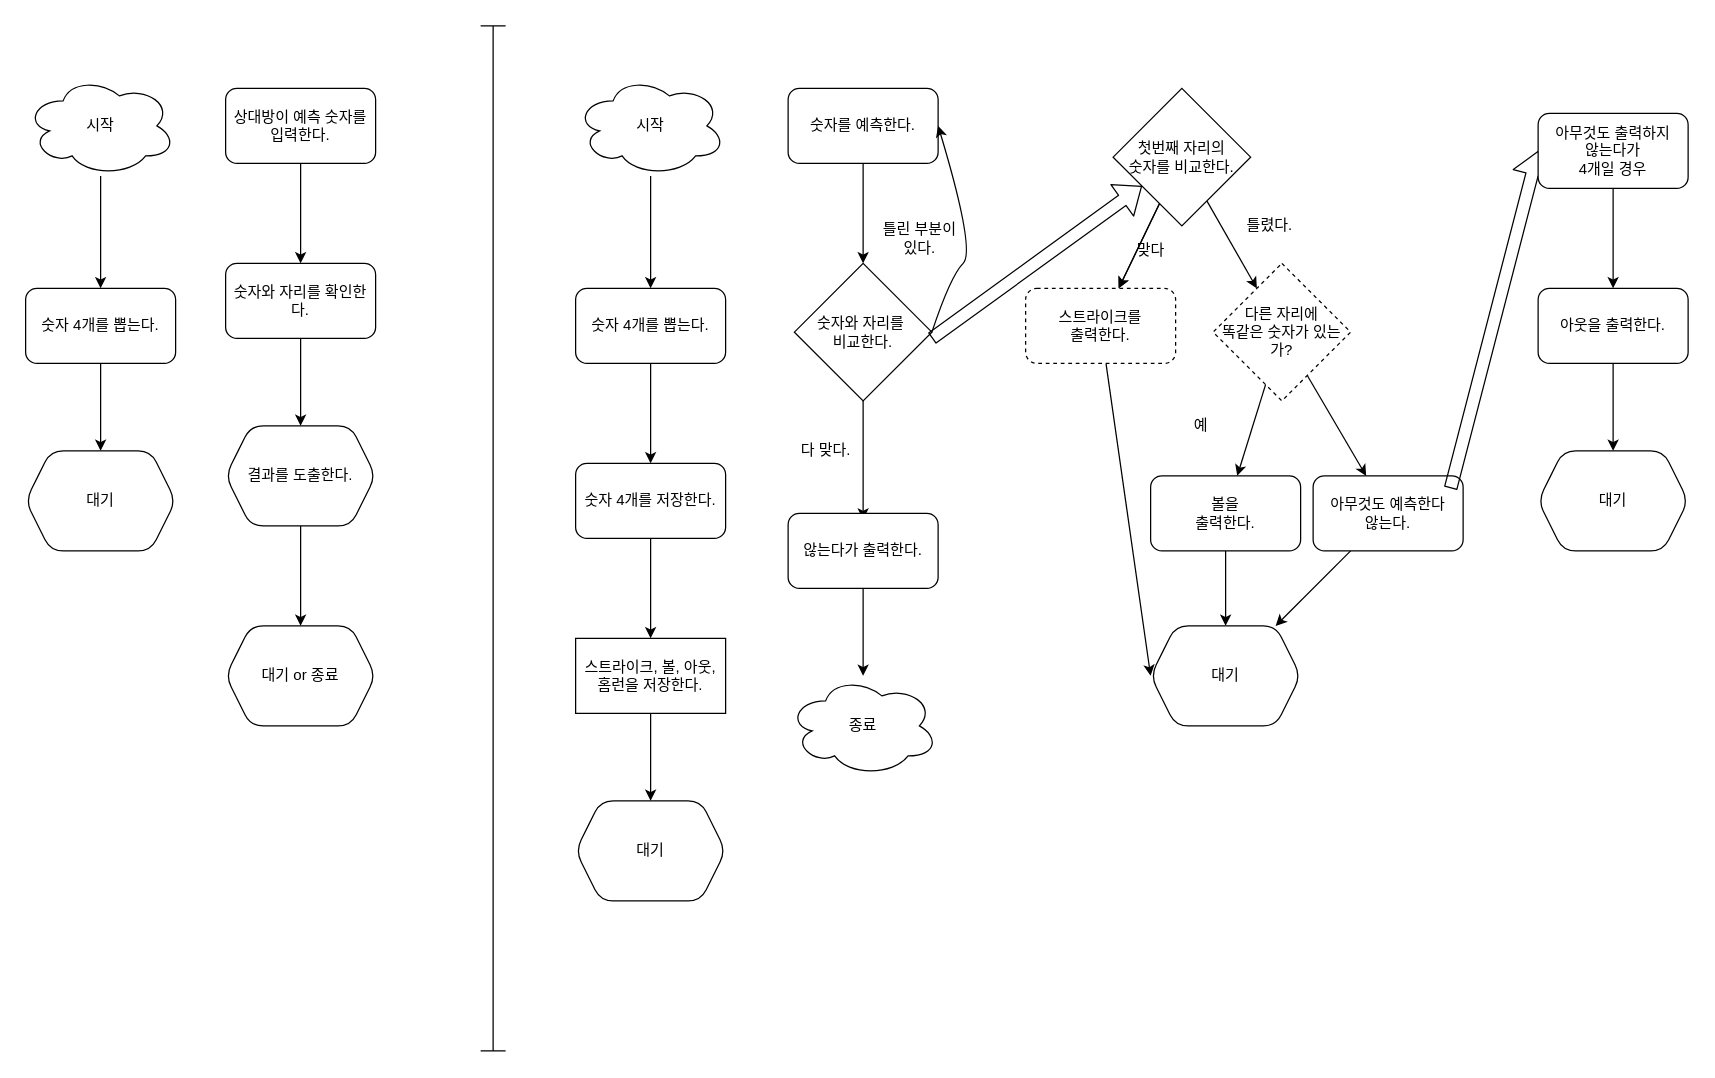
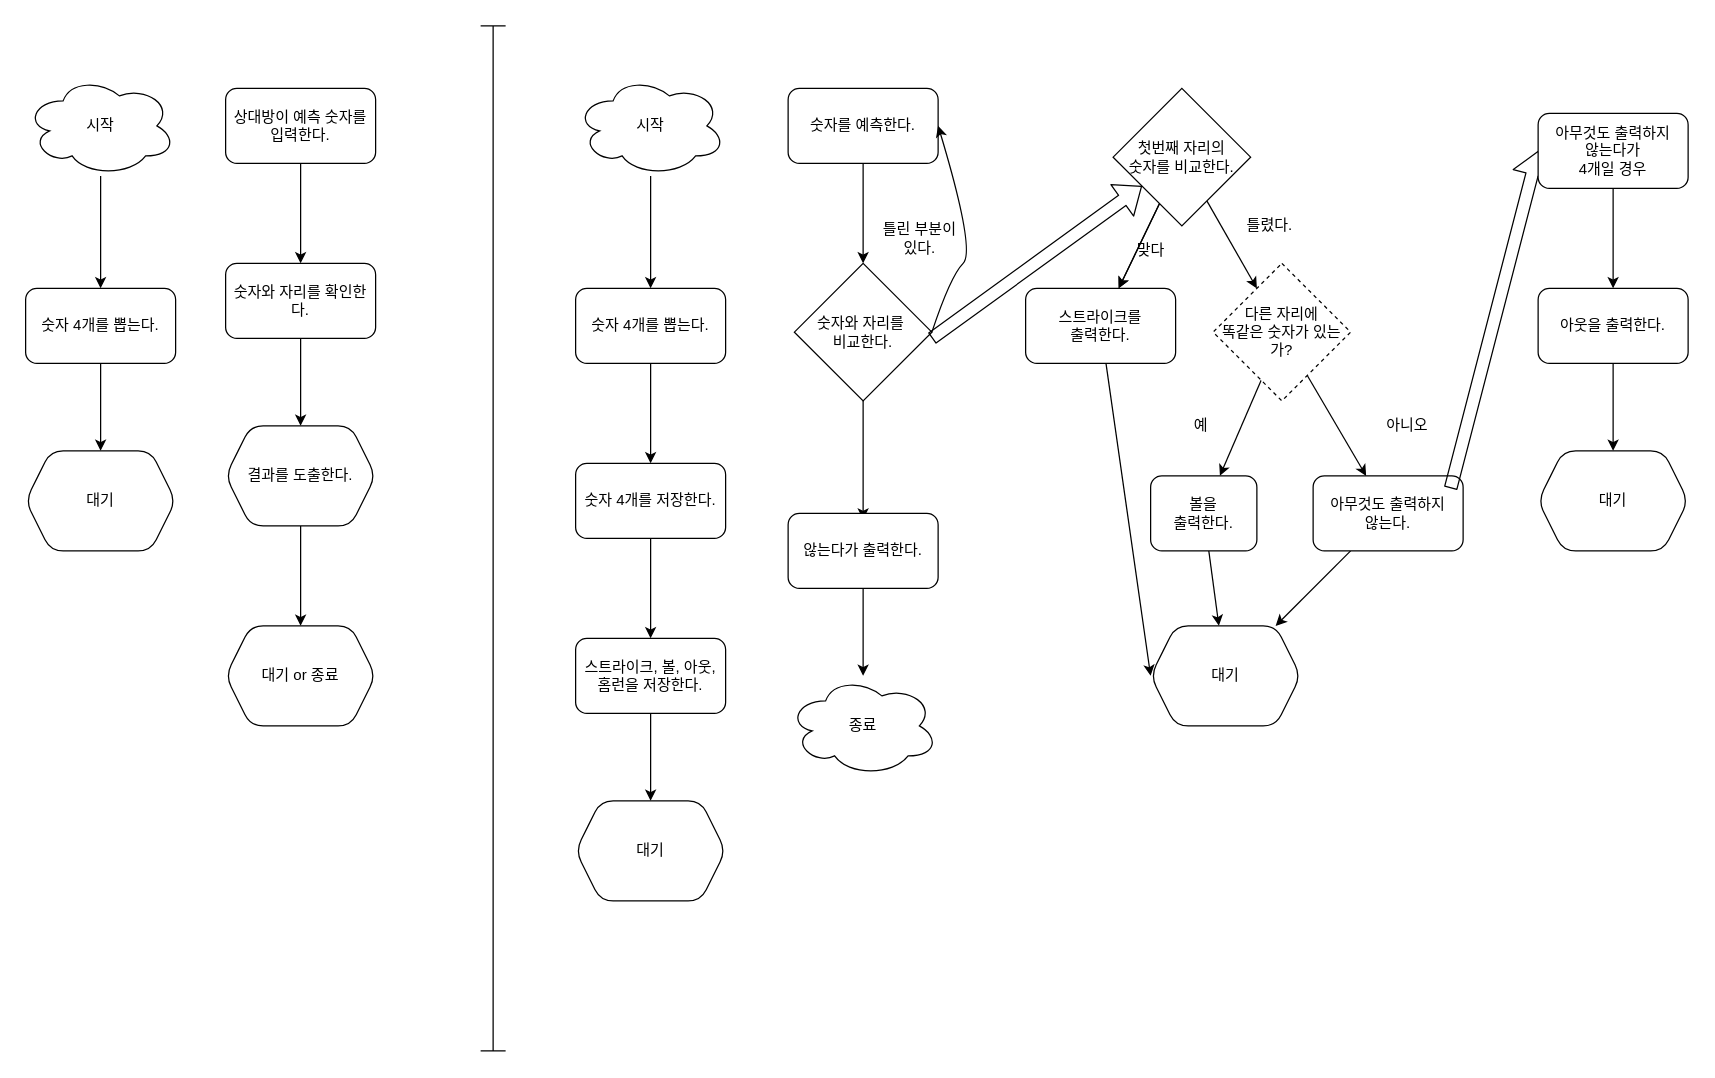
- <mxCell id="40" value="스트라이크를&lt;br&gt;출력한다." style="rounded=1;whiteSpace=wrap;html=1;dashed=1;" vertex="1" parent="1"><mxGeometry x="820" y="230" width="120" height="60" as="geometry" /></mxCell>
+ <mxCell id="40" value="스트라이크를&lt;br&gt;출력한다." style="rounded=1;whiteSpace=wrap;html=1;" vertex="1" parent="1"><mxGeometry x="820" y="230" width="120" height="60" as="geometry" /></mxCell>
+ <mxCell id="51" value="아니오" style="text;html=1;align=center;verticalAlign=middle;resizable=0;points=[];autosize=1;strokeColor=none;fillColor=none;" vertex="1" parent="1"><mxGeometry x="1100" y="330" width="50" height="20" as="geometry" /></mxCell>
- <mxCell id="28" value="다 맞다." style="text;html=1;align=center;verticalAlign=middle;resizable=0;points=[];autosize=1;strokeColor=none;fillColor=none;" vertex="1" parent="1"><mxGeometry x="630" y="350" width="60" height="20" as="geometry" /></mxCell>
- <mxCell id="47" value="볼을&lt;br&gt;출력한다." style="rounded=1;whiteSpace=wrap;html=1;" vertex="1" parent="1"><mxGeometry x="920" y="380" width="120" height="60" as="geometry" /></mxCell>
+ <mxCell id="47" value="볼을&lt;br&gt;출력한다." style="rounded=1;whiteSpace=wrap;html=1;" vertex="1" parent="1"><mxGeometry x="920" y="380" width="85" height="60" as="geometry" /></mxCell>
- <mxCell id="49" value="아무것도 예측한다&lt;br&gt;않는다." style="rounded=1;whiteSpace=wrap;html=1;" vertex="1" parent="1"><mxGeometry x="1050" y="380" width="120" height="60" as="geometry" /></mxCell>
+ <mxCell id="49" value="아무것도 출력하지&lt;br&gt;않는다." style="rounded=1;whiteSpace=wrap;html=1;" vertex="1" parent="1"><mxGeometry x="1050" y="380" width="120" height="60" as="geometry" /></mxCell>
- <mxCell id="22" value="스트라이크, 볼, 아웃, 홈런을 저장한다." style="whiteSpace=wrap;html=1;rounded=0;" vertex="1" parent="1"><mxGeometry x="460" y="510" width="120" height="60" as="geometry" /></mxCell>
+ <mxCell id="22" value="스트라이크, 볼, 아웃, 홈런을 저장한다." style="rounded=1;whiteSpace=wrap;html=1;" vertex="1" parent="1"><mxGeometry x="460" y="510" width="120" height="60" as="geometry" /></mxCell>
